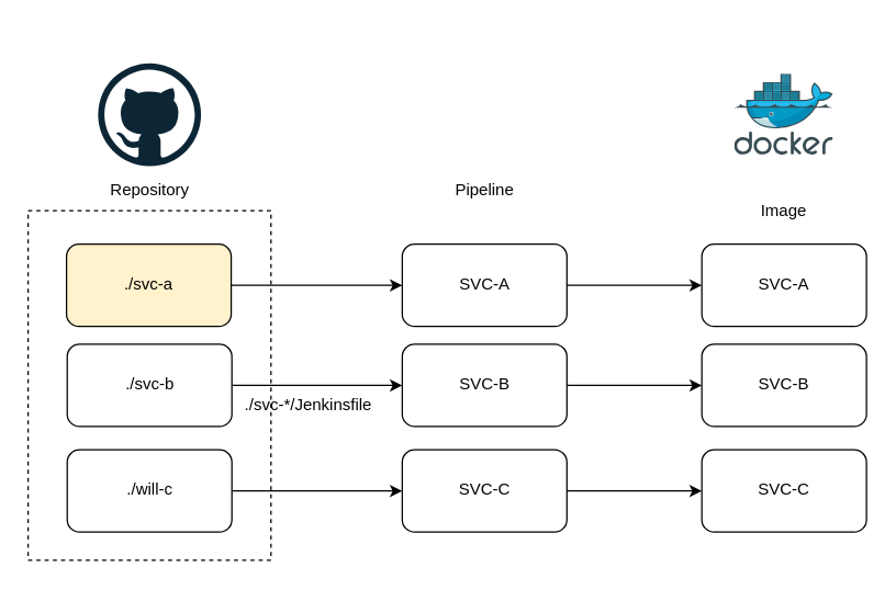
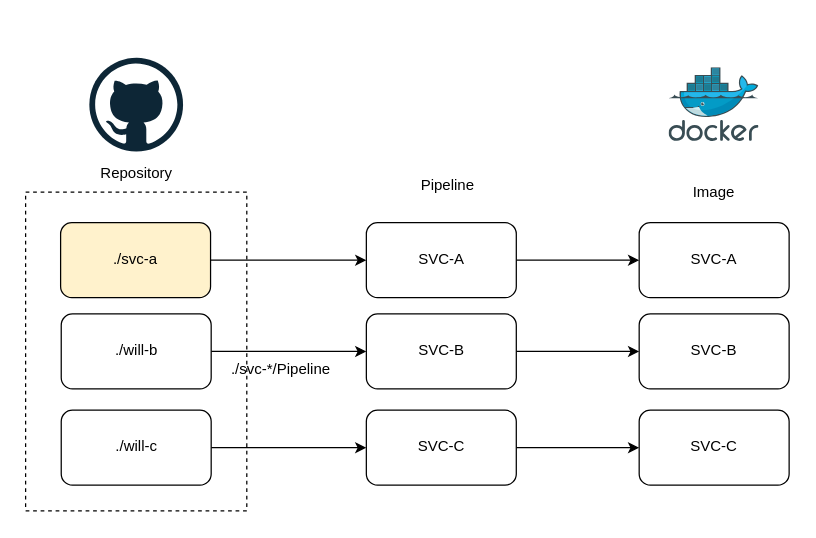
- <mxCell id="18" value="Pipeline" style="text;html=1;align=center;verticalAlign=middle;whiteSpace=wrap;rounded=0;" parent="1" vertex="1"><mxGeometry x="322.67" y="123.48" width="60" height="30" as="geometry" /></mxCell>
+ <mxCell id="18" value="Pipeline" style="text;html=1;align=center;verticalAlign=middle;whiteSpace=wrap;rounded=0;" parent="1" vertex="1"><mxGeometry x="327.67" y="133.48" width="60" height="30" as="geometry" /></mxCell>
- <mxCell id="7" value="./svc-b" style="rounded=1;whiteSpace=wrap;html=1;" parent="1" vertex="1"><mxGeometry x="48.5" y="250.48" width="120" height="60" as="geometry" /></mxCell>
+ <mxCell id="7" value="./will-b" style="rounded=1;whiteSpace=wrap;html=1;" parent="1" vertex="1"><mxGeometry x="48.5" y="250.48" width="120" height="60" as="geometry" /></mxCell>
- <mxCell id="23" value="./svc-*/Jenkinsfile" style="text;html=1;align=center;verticalAlign=middle;whiteSpace=wrap;rounded=0;" parent="1" vertex="1"><mxGeometry x="164" y="280.48" width="121" height="30" as="geometry" /></mxCell>
+ <mxCell id="23" value="./svc-*/Pipeline" style="text;html=1;align=center;verticalAlign=middle;whiteSpace=wrap;rounded=0;" parent="1" vertex="1"><mxGeometry x="164" y="280.48" width="121" height="30" as="geometry" /></mxCell>
